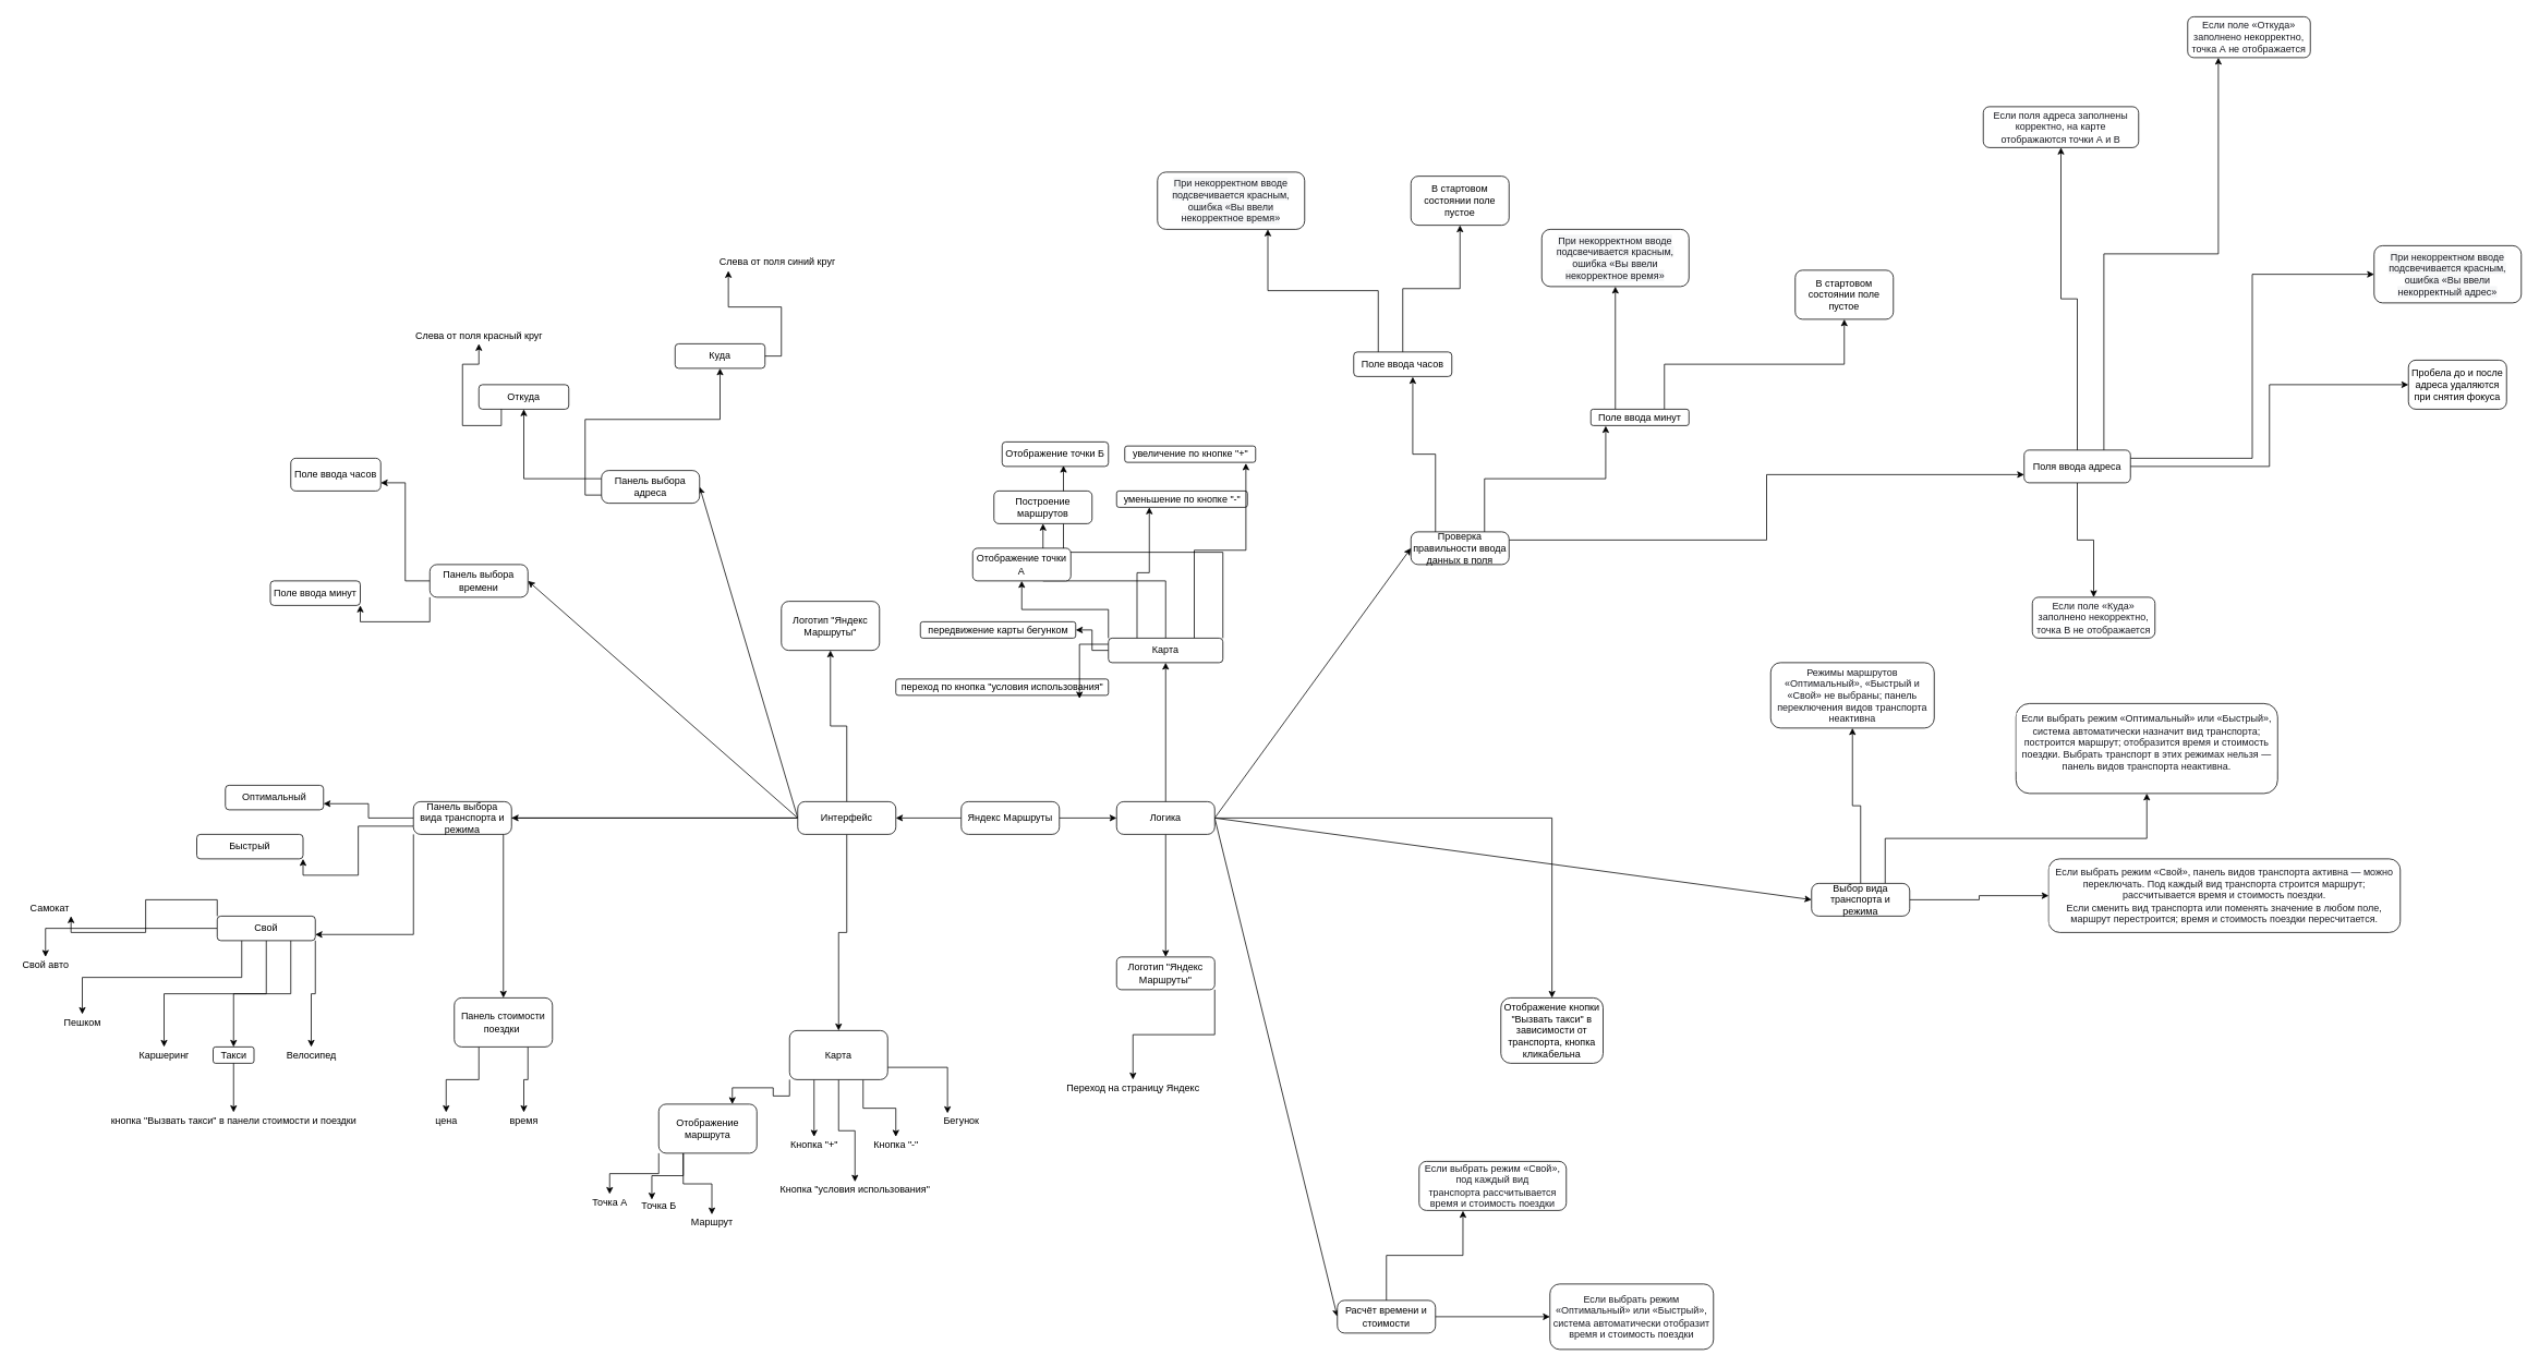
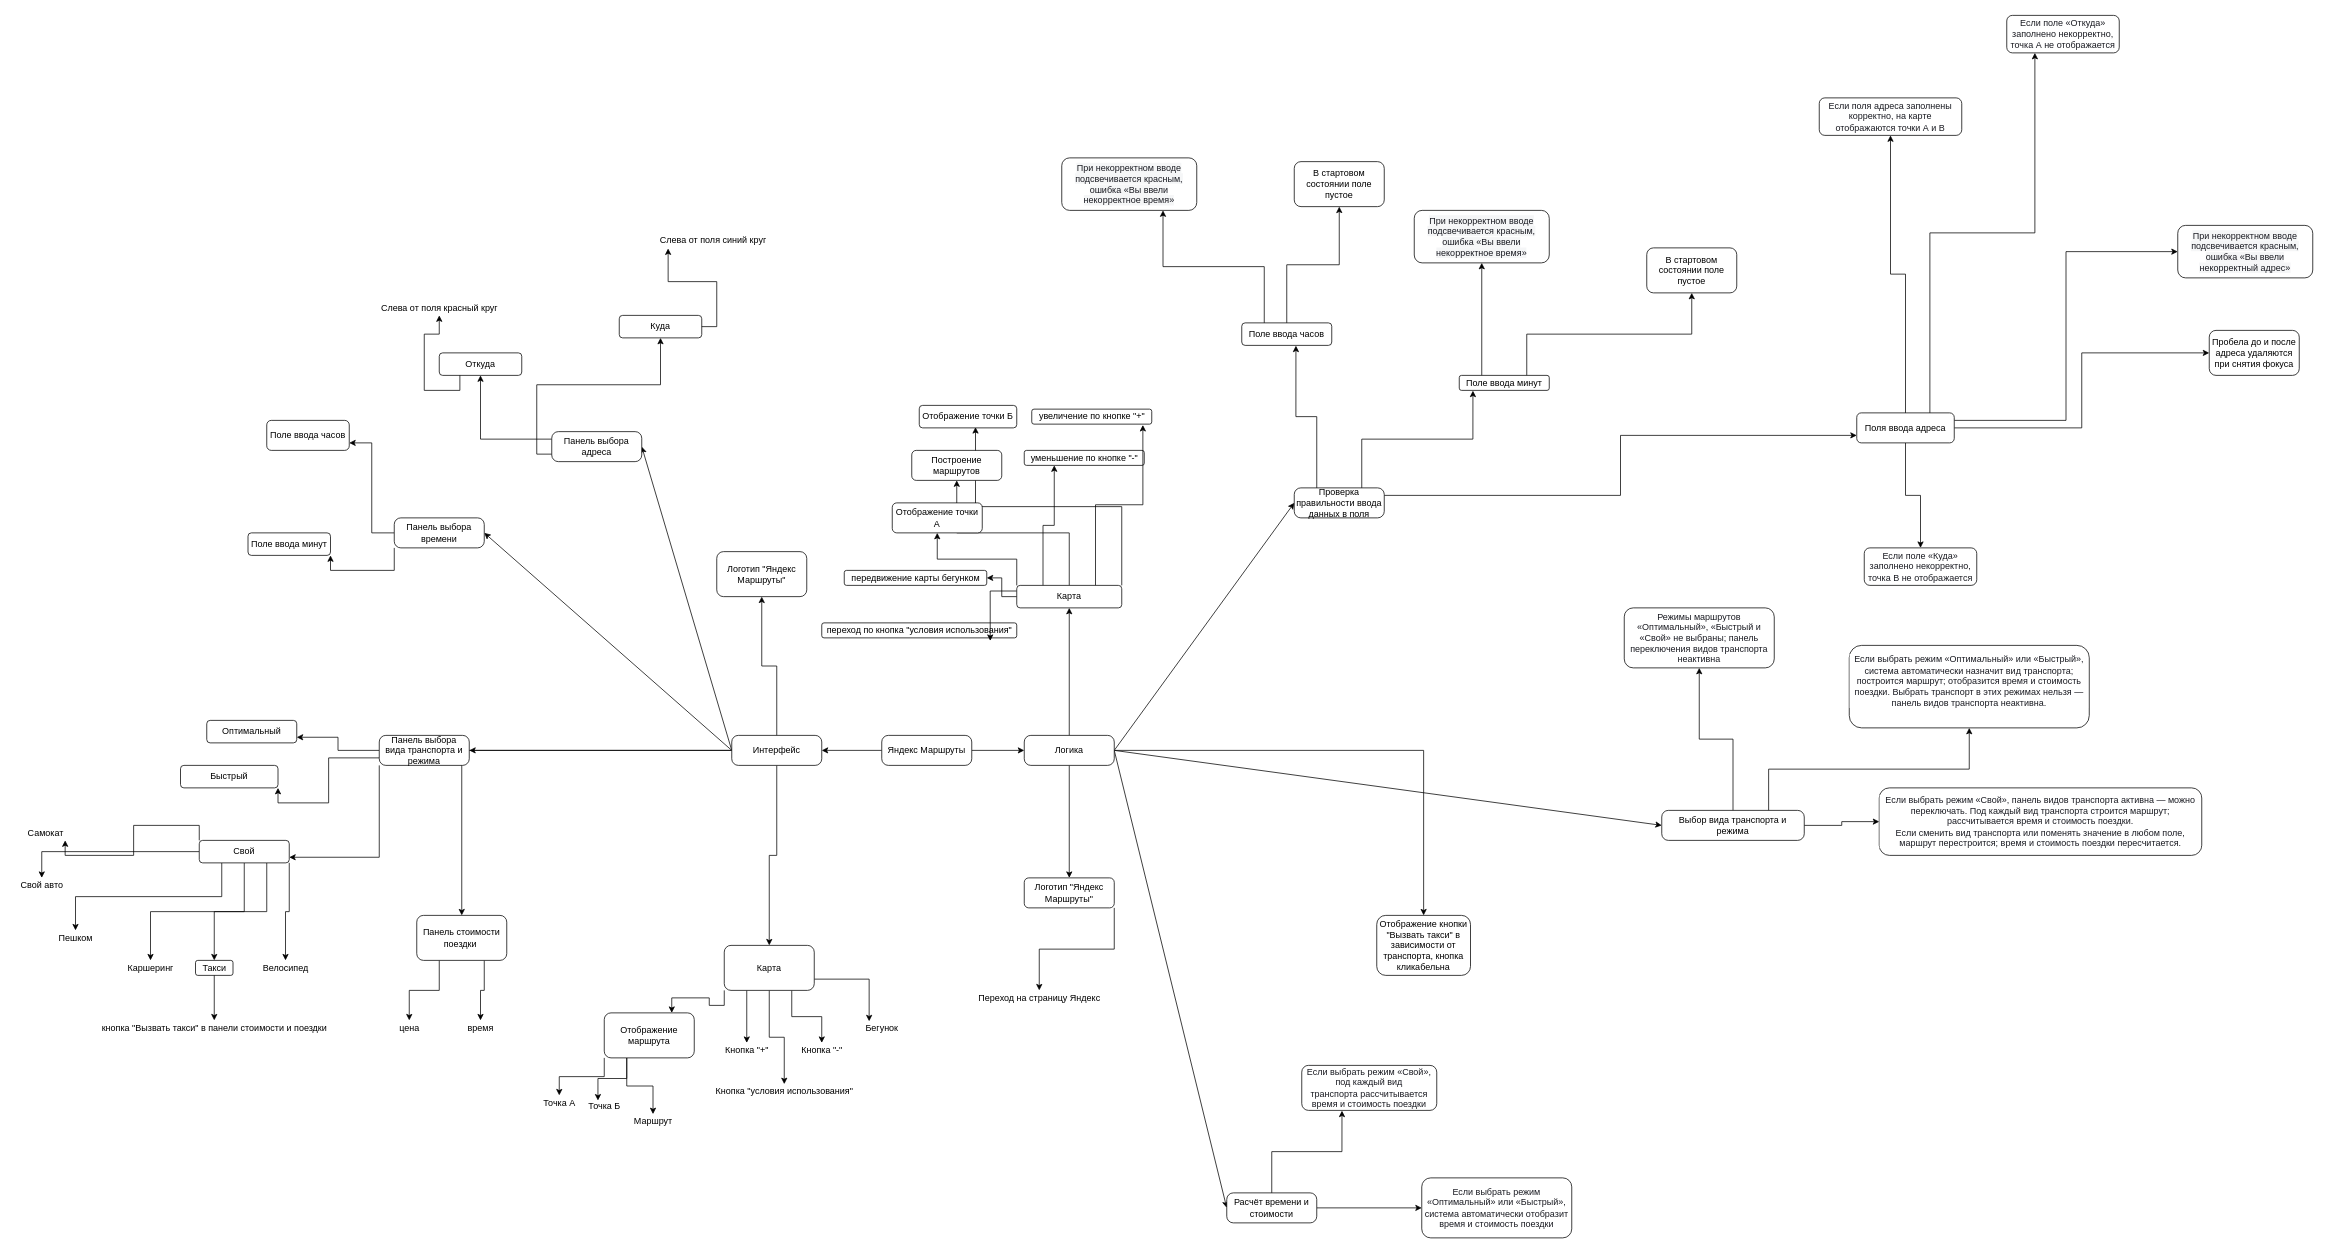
- <mxCell id="19" value="Выбор вида транспорта и режима" style="rounded=1;whiteSpace=wrap;html=1;arcSize=22;" parent="1" vertex="1"><mxGeometry x="2215" y="1080" width="120" height="40" as="geometry" /></mxCell>
+ <mxCell id="19" value="Выбор вида транспорта и режима" style="rounded=1;whiteSpace=wrap;html=1;arcSize=22;" parent="1" vertex="1"><mxGeometry x="2215" y="1080" width="190" height="40" as="geometry" /></mxCell>
